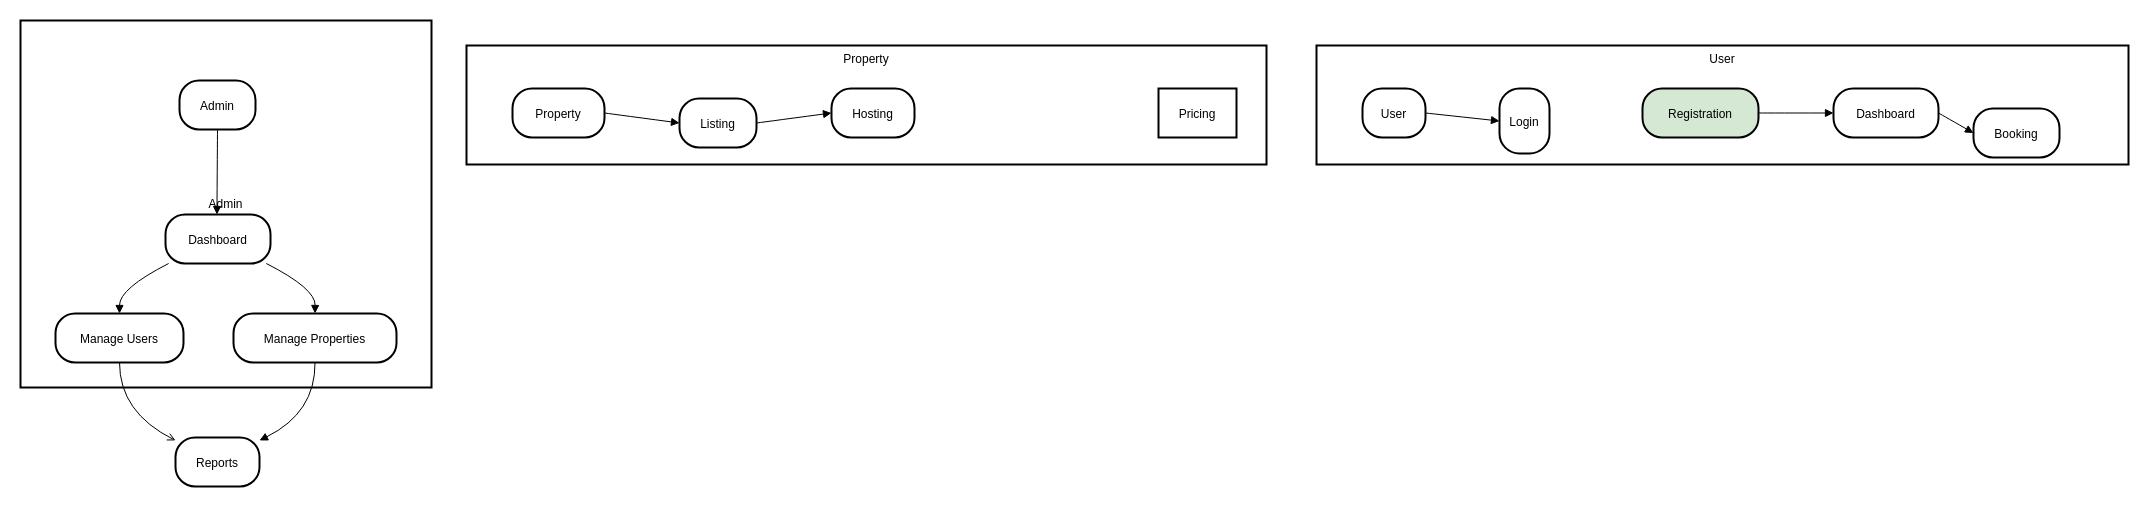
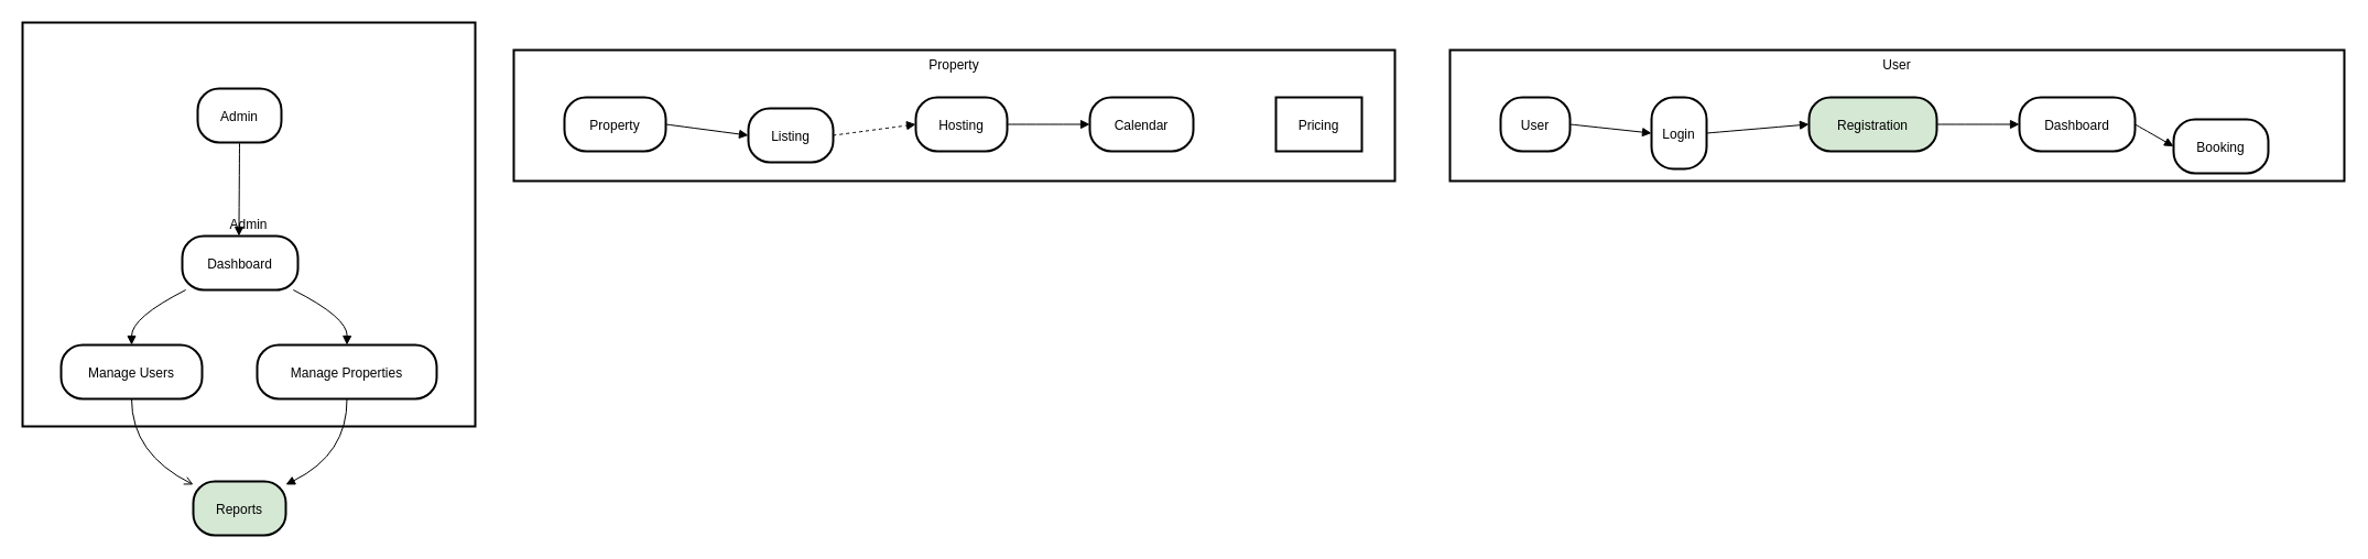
+ <mxCell id="11" value="" style="curved=1;startArrow=none;endArrow=block;exitX=1;exitY=0.5;entryX=0;entryY=0.5;" edge="1" parent="3" source="6" target="7"><mxGeometry relative="1" as="geometry"><Array as="points" /></mxGeometry></mxCell>
+ <mxCell id="7" value="Calendar" style="rounded=1;arcSize=40;strokeWidth=2" vertex="1" parent="3"><mxGeometry x="523" y="43" width="94" height="49" as="geometry" /></mxCell>
+ <mxCell id="19" value="" style="curved=1;startArrow=none;endArrow=block;exitX=1.01;exitY=0.5;entryX=0;entryY=0.5;" edge="1" parent="12" source="14" target="15"><mxGeometry relative="1" as="geometry"><Array as="points" /></mxGeometry></mxCell>
- <mxCell id="10" value="" style="curved=1;startArrow=none;endArrow=block;exitX=0.99;exitY=0.5;entryX=-0.01;entryY=0.5;" edge="1" parent="3" source="5" target="6"><mxGeometry relative="1" as="geometry"><Array as="points" /></mxGeometry></mxCell>
+ <mxCell id="10" value="" style="curved=1;startArrow=none;endArrow=block;exitX=0.99;exitY=0.5;entryX=-0.01;entryY=0.5;dashed=1;" edge="1" parent="3" source="5" target="6"><mxGeometry relative="1" as="geometry"><Array as="points" /></mxGeometry></mxCell>
- <mxCell id="26" value="Reports" style="rounded=1;arcSize=40;strokeWidth=2" vertex="1" parent="1"><mxGeometry x="175" y="437" width="84" height="49" as="geometry" /></mxCell>
+ <mxCell id="26" value="Reports" style="rounded=1;arcSize=40;strokeWidth=2;fillColor=#d5e8d4;" vertex="1" parent="1"><mxGeometry x="175" y="437" width="84" height="49" as="geometry" /></mxCell>
